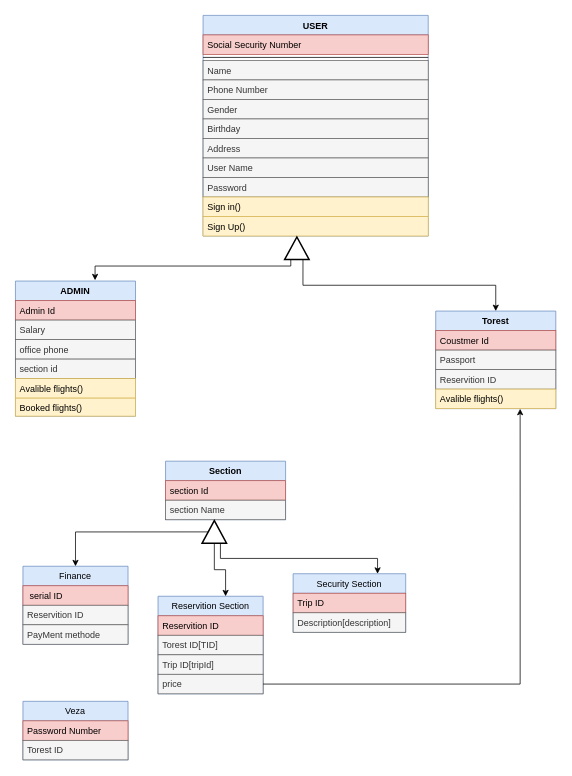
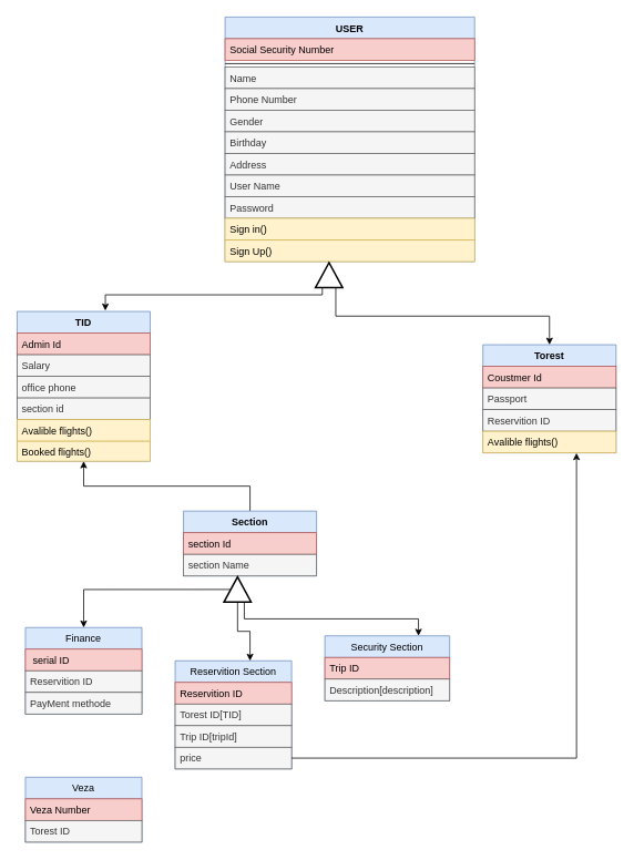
- <mxCell id="19" value="ADMIN" style="swimlane;fontStyle=1;align=center;verticalAlign=top;childLayout=stackLayout;horizontal=1;startSize=26;horizontalStack=0;resizeParent=1;resizeParentMax=0;resizeLast=0;collapsible=1;marginBottom=0;fillColor=#dae8fc;strokeColor=#6c8ebf;" vertex="1" parent="1"><mxGeometry x="20" y="374" width="160" height="180" as="geometry" /></mxCell>
+ <mxCell id="19" value="TID" style="swimlane;fontStyle=1;align=center;verticalAlign=top;childLayout=stackLayout;horizontal=1;startSize=26;horizontalStack=0;resizeParent=1;resizeParentMax=0;resizeLast=0;collapsible=1;marginBottom=0;fillColor=#dae8fc;strokeColor=#6c8ebf;" vertex="1" parent="1"><mxGeometry x="20" y="374" width="160" height="180" as="geometry" /></mxCell>
+ <mxCell id="29" style="edgeStyle=orthogonalEdgeStyle;rounded=0;orthogonalLoop=1;jettySize=auto;html=1;exitX=0.5;exitY=0;exitDx=0;exitDy=0;entryX=0.5;entryY=1;entryDx=0;entryDy=0;entryPerimeter=0;fontColor=#000000;" edge="1" parent="1" source="30" target="25"><mxGeometry relative="1" as="geometry" /></mxCell>
- <mxCell id="50" value="Password Number" style="text;strokeColor=#b85450;fillColor=#f8cecc;align=left;verticalAlign=top;spacingLeft=4;spacingRight=4;overflow=hidden;rotatable=0;points=[[0,0.5],[1,0.5]];portConstraint=eastwest;" vertex="1" parent="49"><mxGeometry y="26" width="140" height="26" as="geometry" /></mxCell>
+ <mxCell id="50" value="Veza Number" style="text;strokeColor=#b85450;fillColor=#f8cecc;align=left;verticalAlign=top;spacingLeft=4;spacingRight=4;overflow=hidden;rotatable=0;points=[[0,0.5],[1,0.5]];portConstraint=eastwest;" vertex="1" parent="49"><mxGeometry y="26" width="140" height="26" as="geometry" /></mxCell>
